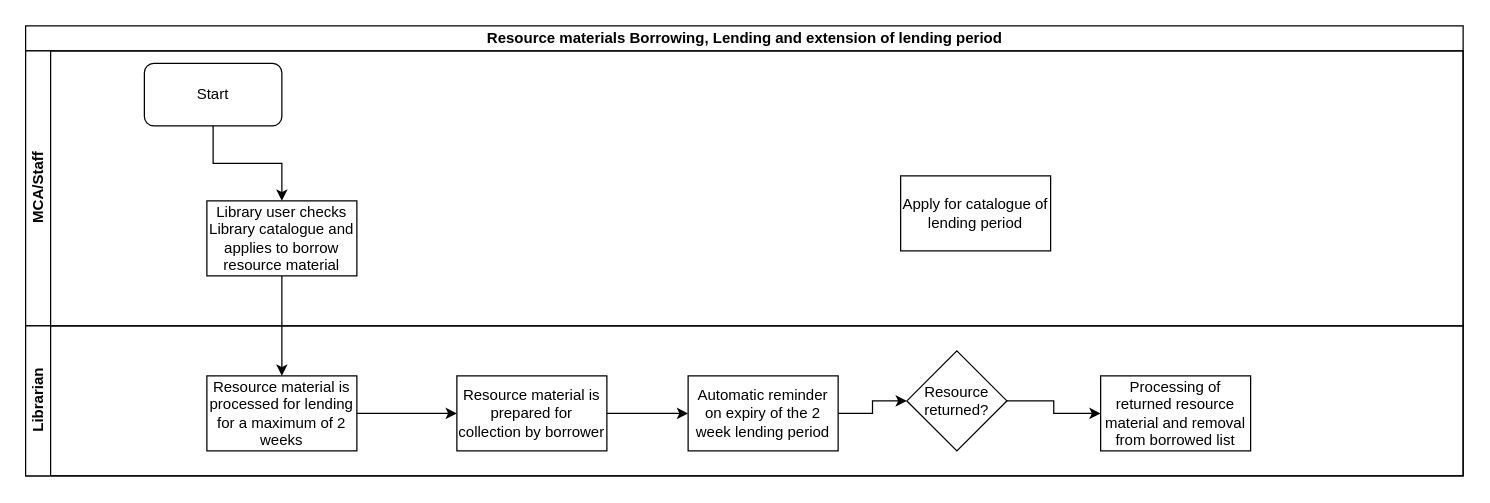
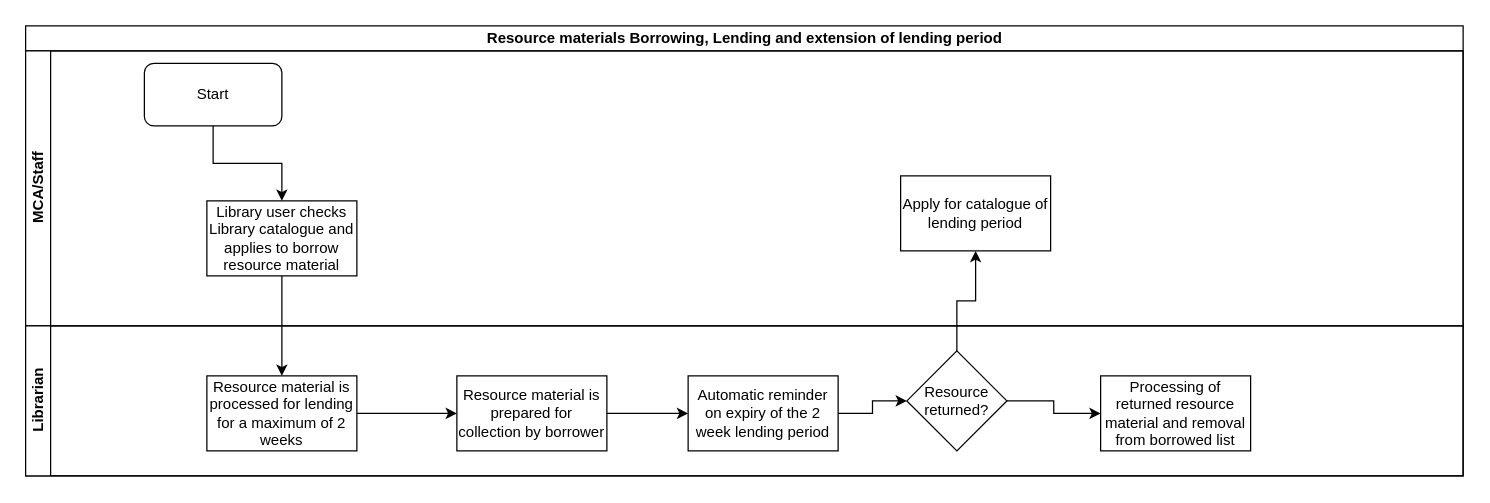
+ <mxCell id="14" value="" style="edgeStyle=orthogonalEdgeStyle;rounded=0;orthogonalLoop=1;jettySize=auto;html=1;" edge="1" parent="2" source="11" target="7"><mxGeometry relative="1" as="geometry" /></mxCell>
